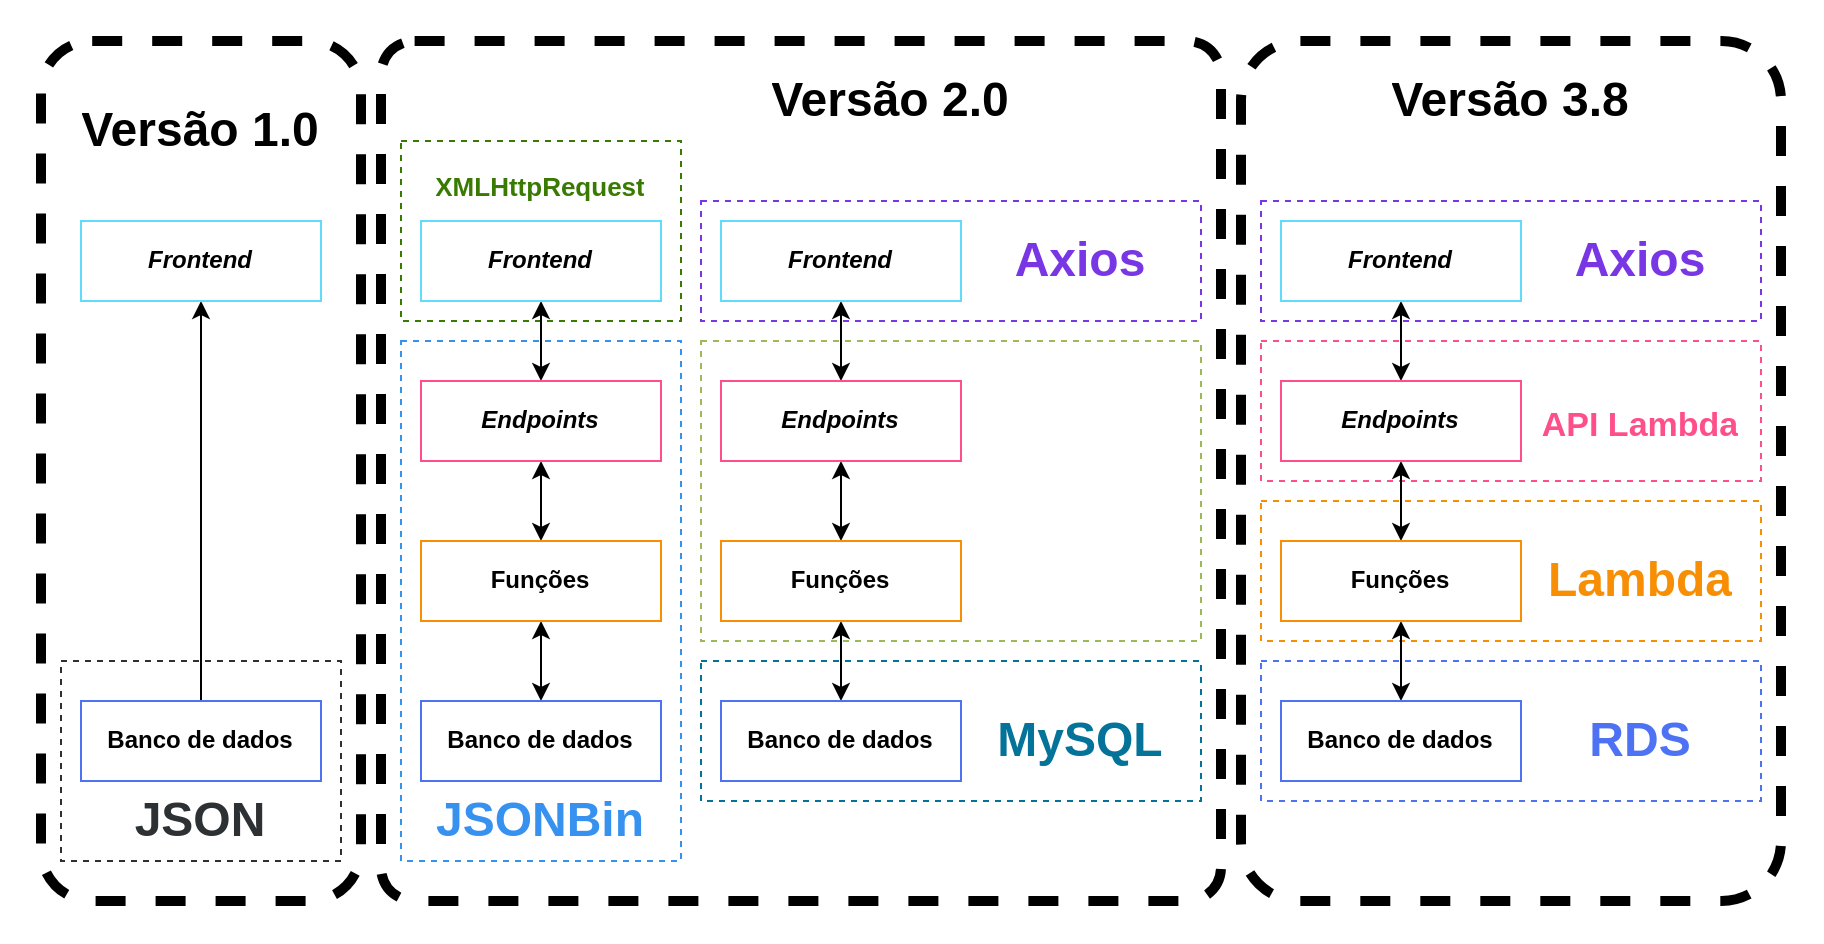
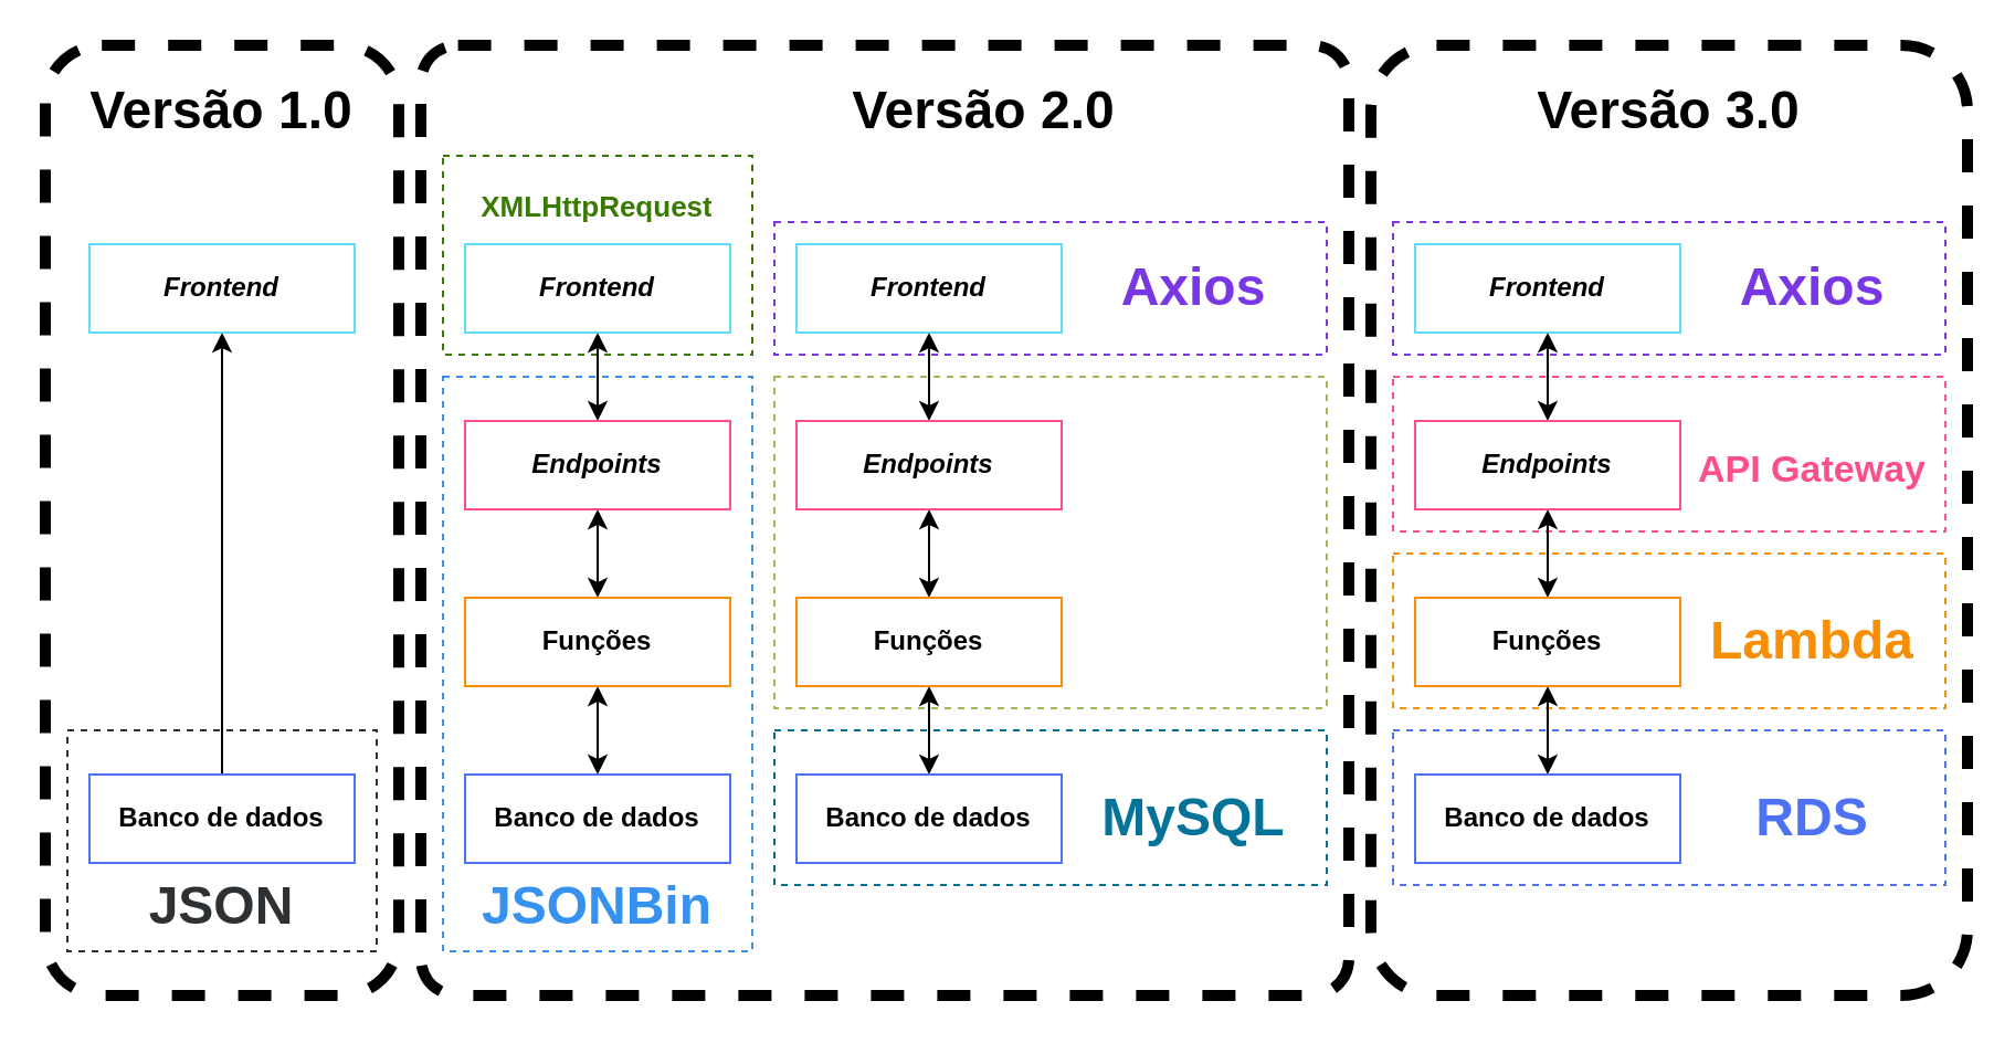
- <mxCell id="51" value="&lt;h1&gt;Versão 3.8&lt;/h1&gt;" style="text;html=1;strokeColor=none;fillColor=none;spacing=5;spacingTop=-20;whiteSpace=wrap;overflow=hidden;rounded=0;dashed=1;align=center;" parent="1" vertex="1"><mxGeometry x="690" y="30" width="130" height="40" as="geometry" /></mxCell>
+ <mxCell id="51" value="&lt;h1&gt;Versão 3.0&lt;/h1&gt;" style="text;html=1;strokeColor=none;fillColor=none;spacing=5;spacingTop=-20;whiteSpace=wrap;overflow=hidden;rounded=0;dashed=1;align=center;" parent="1" vertex="1"><mxGeometry x="690" y="30" width="130" height="40" as="geometry" /></mxCell>
- <mxCell id="50" value="&lt;h1&gt;Versão 1.0&lt;/h1&gt;" style="text;html=1;strokeColor=none;fillColor=none;spacing=5;spacingTop=-20;whiteSpace=wrap;overflow=hidden;rounded=0;dashed=1;align=center;" parent="1" vertex="1"><mxGeometry x="35" y="45" width="130" height="40" as="geometry" /></mxCell>
+ <mxCell id="50" value="&lt;h1&gt;Versão 1.0&lt;/h1&gt;" style="text;html=1;strokeColor=none;fillColor=none;spacing=5;spacingTop=-20;whiteSpace=wrap;overflow=hidden;rounded=0;dashed=1;align=center;" parent="1" vertex="1"><mxGeometry x="35" y="30" width="130" height="40" as="geometry" /></mxCell>
- <mxCell id="44" value="&lt;h1&gt;&lt;font style=&quot;font-size: 17px&quot;&gt;API Lambda&lt;/font&gt;&lt;/h1&gt;" style="text;html=1;strokeColor=none;fillColor=none;spacing=5;spacingTop=-20;whiteSpace=wrap;overflow=hidden;rounded=0;dashed=1;align=center;fontColor=#FF4F8B;" parent="1" vertex="1"><mxGeometry x="760" y="190" width="120" height="40" as="geometry" /></mxCell>
+ <mxCell id="44" value="&lt;h1&gt;&lt;font style=&quot;font-size: 17px&quot;&gt;API Gateway&lt;/font&gt;&lt;/h1&gt;" style="text;html=1;strokeColor=none;fillColor=none;spacing=5;spacingTop=-20;whiteSpace=wrap;overflow=hidden;rounded=0;dashed=1;align=center;fontColor=#FF4F8B;" parent="1" vertex="1"><mxGeometry x="760" y="190" width="120" height="40" as="geometry" /></mxCell>
